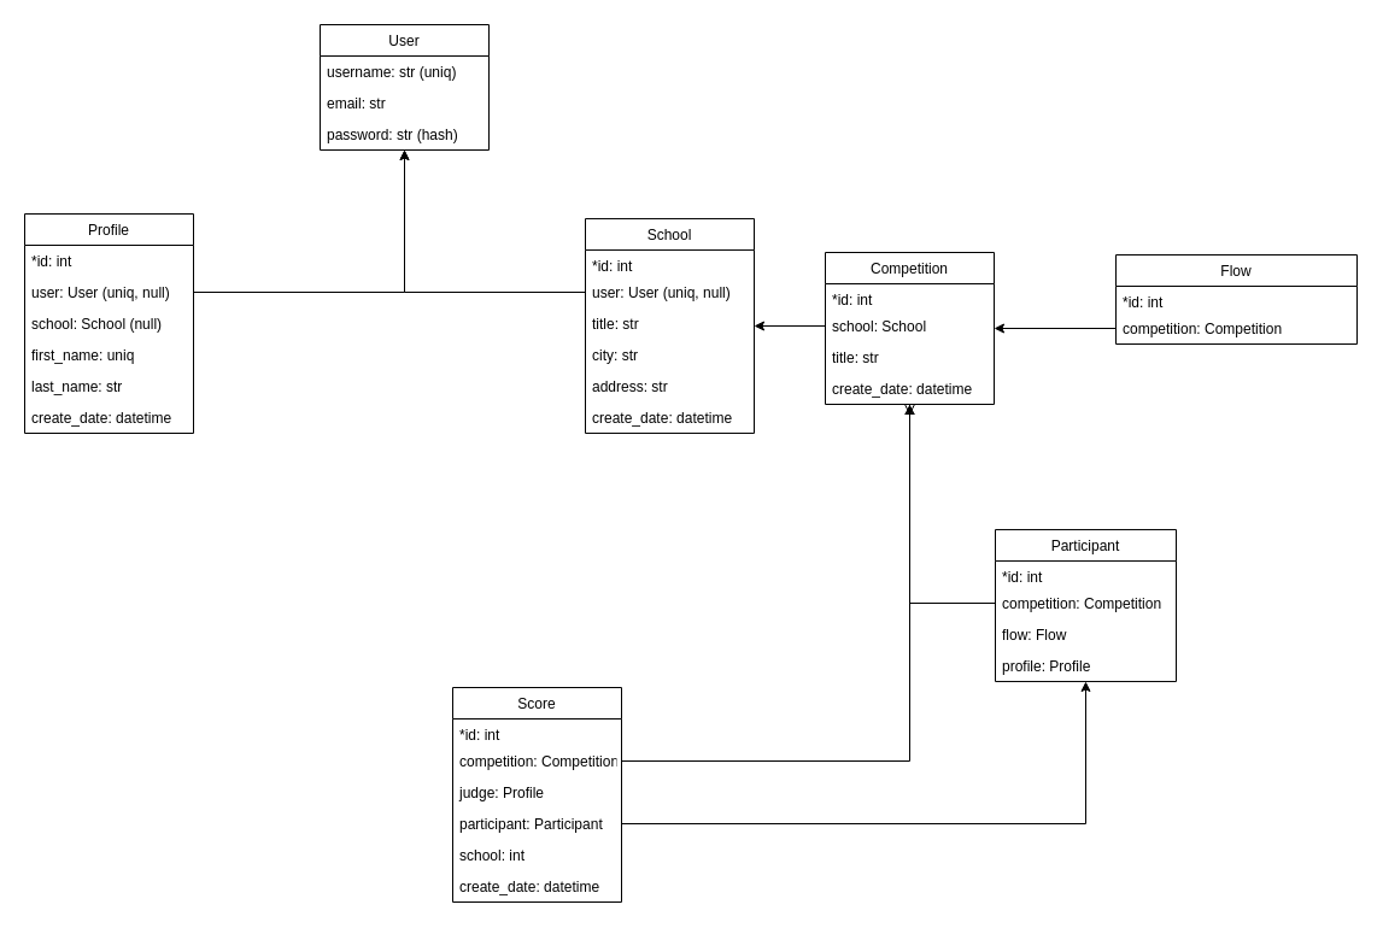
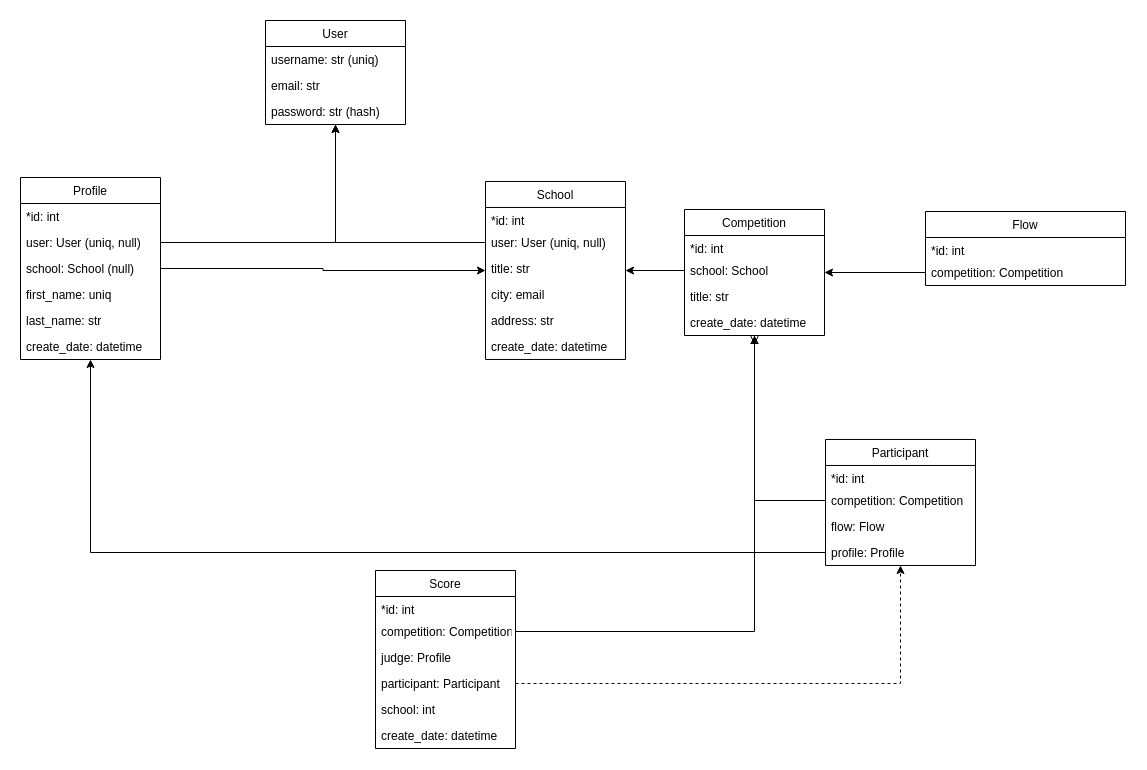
+ <mxCell id="46" style="edgeStyle=orthogonalEdgeStyle;rounded=0;orthogonalLoop=1;jettySize=auto;html=1;" parent="1" source="9" target="13" edge="1"><mxGeometry relative="1" as="geometry" /></mxCell>
- <mxCell id="17" value="city: str" style="text;strokeColor=none;fillColor=none;align=left;verticalAlign=top;spacingLeft=4;spacingRight=4;overflow=hidden;rotatable=0;points=[[0,0.5],[1,0.5]];portConstraint=eastwest;" parent="13" vertex="1"><mxGeometry y="100" width="140" height="26" as="geometry" /></mxCell>
+ <mxCell id="17" value="city: email" style="text;strokeColor=none;fillColor=none;align=left;verticalAlign=top;spacingLeft=4;spacingRight=4;overflow=hidden;rotatable=0;points=[[0,0.5],[1,0.5]];portConstraint=eastwest;" parent="13" vertex="1"><mxGeometry y="100" width="140" height="26" as="geometry" /></mxCell>
+ <mxCell id="45" style="edgeStyle=orthogonalEdgeStyle;rounded=0;orthogonalLoop=1;jettySize=auto;html=1;" parent="1" source="29" target="6" edge="1"><mxGeometry relative="1" as="geometry" /></mxCell>
- <mxCell id="44" style="edgeStyle=orthogonalEdgeStyle;rounded=0;orthogonalLoop=1;jettySize=auto;html=1;" parent="1" source="41" target="25" edge="1"><mxGeometry relative="1" as="geometry" /></mxCell>
+ <mxCell id="44" style="edgeStyle=orthogonalEdgeStyle;rounded=0;orthogonalLoop=1;jettySize=auto;html=1;dashed=1;" parent="1" source="41" target="25" edge="1"><mxGeometry relative="1" as="geometry" /></mxCell>
